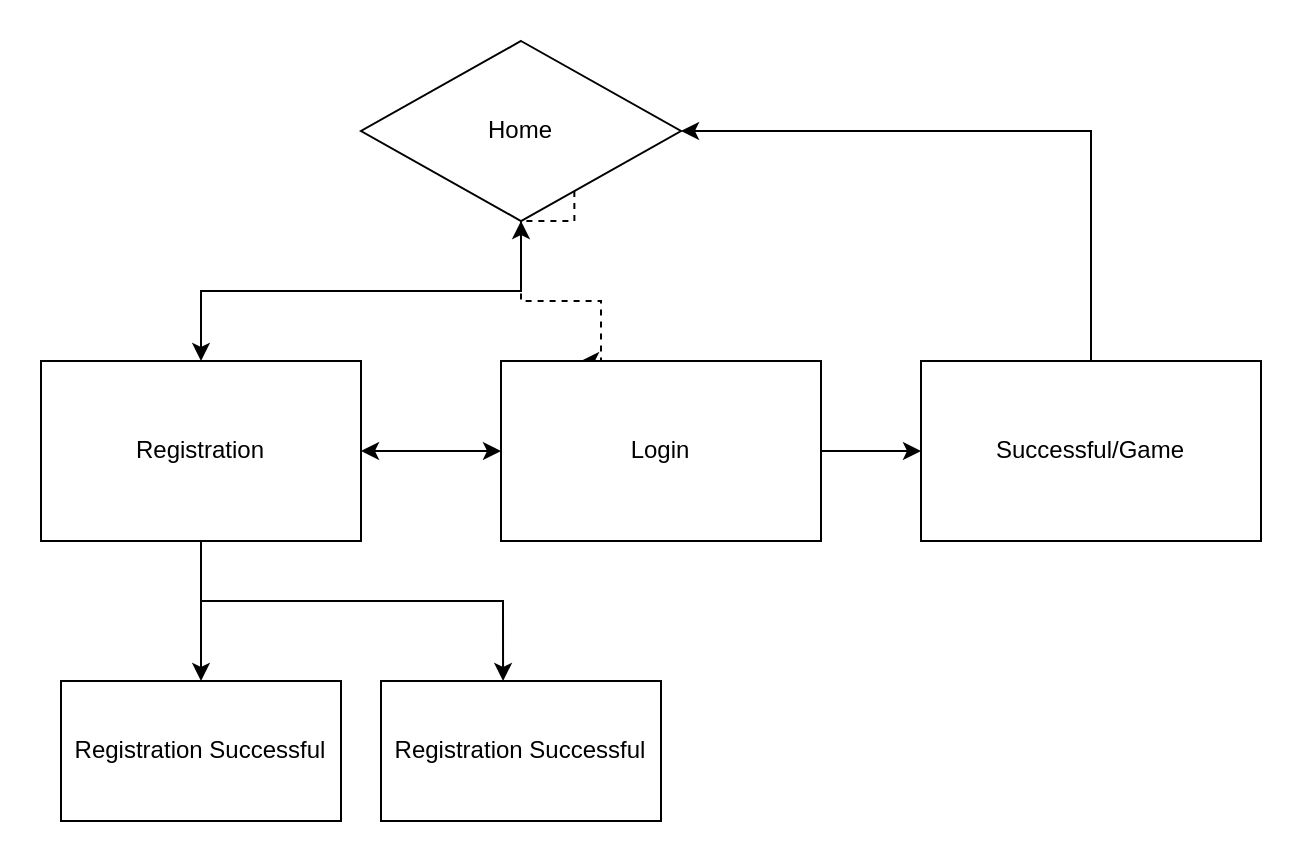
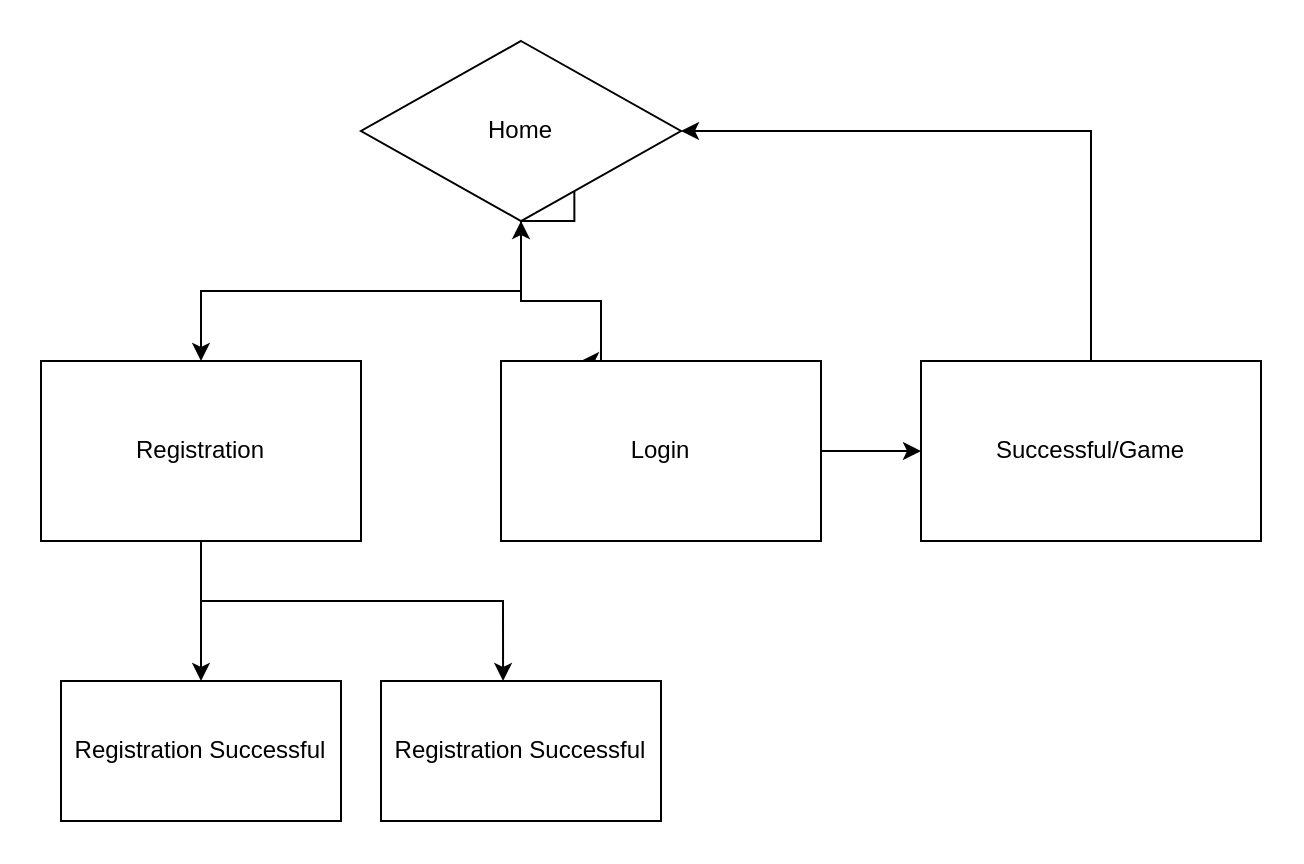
- <mxCell id="2" style="edgeStyle=orthogonalEdgeStyle;rounded=0;orthogonalLoop=1;jettySize=auto;html=1;exitX=0.75;exitY=1;exitDx=0;exitDy=0;entryX=0.25;entryY=0;entryDx=0;entryDy=0;dashed=1;" parent="1" source="3" target="6" edge="1"><mxGeometry relative="1" as="geometry"><Array as="points"><mxPoint x="260" y="110" /><mxPoint x="260" y="150" /><mxPoint x="300" y="150" /></Array></mxGeometry></mxCell>
+ <mxCell id="2" style="edgeStyle=orthogonalEdgeStyle;rounded=0;orthogonalLoop=1;jettySize=auto;html=1;exitX=0.75;exitY=1;exitDx=0;exitDy=0;entryX=0.25;entryY=0;entryDx=0;entryDy=0;" parent="1" source="3" target="6" edge="1"><mxGeometry relative="1" as="geometry"><Array as="points"><mxPoint x="260" y="110" /><mxPoint x="260" y="150" /><mxPoint x="300" y="150" /></Array></mxGeometry></mxCell>
- <mxCell id="4" value="" style="edgeStyle=orthogonalEdgeStyle;rounded=0;orthogonalLoop=1;jettySize=auto;html=1;startArrow=classic;startFill=1;" parent="1" source="6" target="9" edge="1"><mxGeometry relative="1" as="geometry" /></mxCell>
